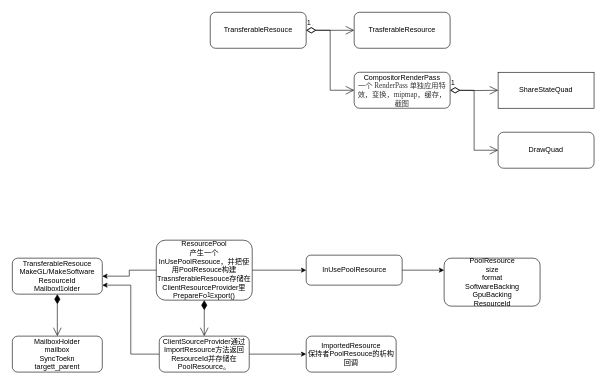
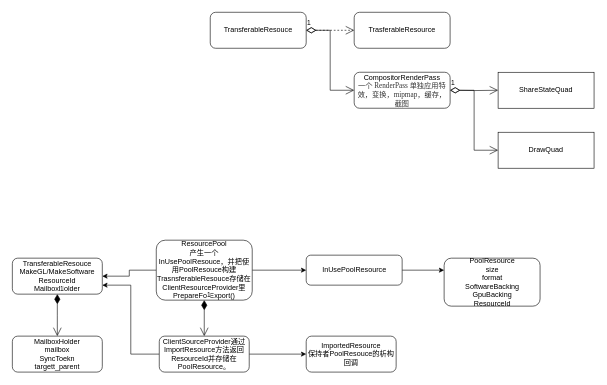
- <mxCell id="19" value="1" style="endArrow=open;html=1;endSize=12;startArrow=diamondThin;startSize=14;startFill=0;edgeStyle=orthogonalEdgeStyle;align=left;verticalAlign=bottom;rounded=0;exitX=1;exitY=0.5;exitDx=0;exitDy=0;entryX=0;entryY=0.5;entryDx=0;entryDy=0;" parent="1" source="16" target="17" edge="1"><mxGeometry x="-1" y="3" relative="1" as="geometry"><mxPoint x="470" y="280" as="sourcePoint" /><mxPoint x="630" y="280" as="targetPoint" /></mxGeometry></mxCell>
+ <mxCell id="19" value="1" style="endArrow=open;html=1;endSize=12;startArrow=diamondThin;startSize=14;startFill=0;edgeStyle=orthogonalEdgeStyle;align=left;verticalAlign=bottom;rounded=0;exitX=1;exitY=0.5;exitDx=0;exitDy=0;entryX=0;entryY=0.5;entryDx=0;entryDy=0;dashed=1;" parent="1" source="16" target="17" edge="1"><mxGeometry x="-1" y="3" relative="1" as="geometry"><mxPoint x="470" y="280" as="sourcePoint" /><mxPoint x="630" y="280" as="targetPoint" /></mxGeometry></mxCell>
- <mxCell id="22" value="DrawQuad" style="rounded=1;whiteSpace=wrap;html=1;" parent="1" vertex="1"><mxGeometry x="830" y="220" width="160" height="60" as="geometry" /></mxCell>
+ <mxCell id="22" value="DrawQuad" style="whiteSpace=wrap;html=1;rounded=0;" parent="1" vertex="1"><mxGeometry x="830" y="220" width="160" height="60" as="geometry" /></mxCell>
